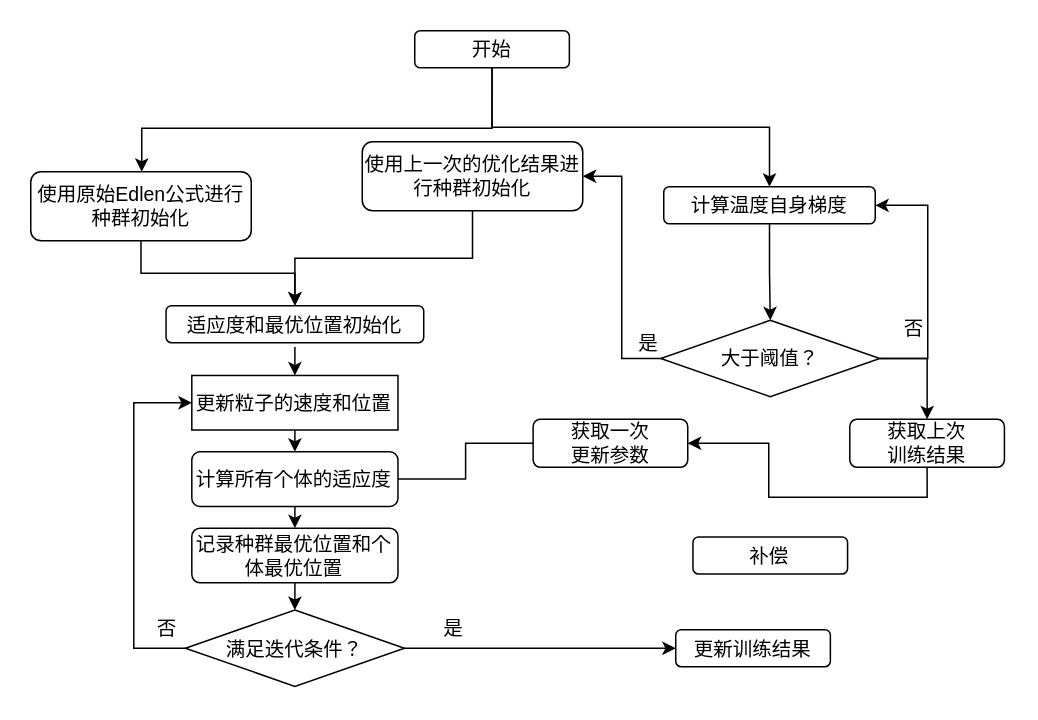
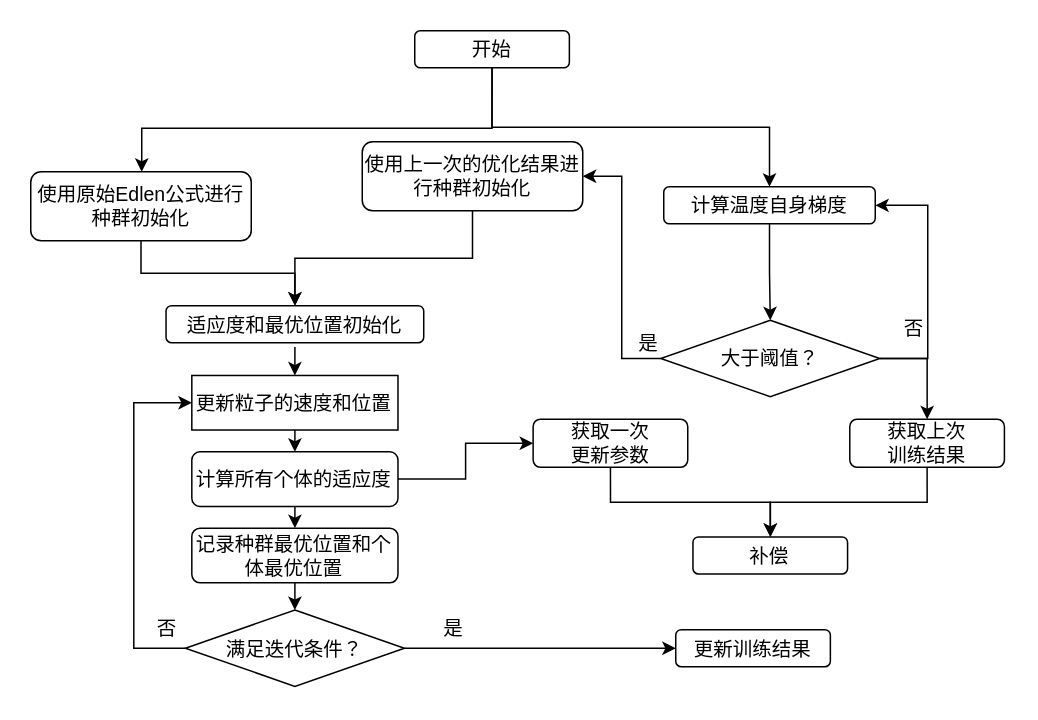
- <mxCell id="13" style="edgeStyle=orthogonalEdgeStyle;rounded=0;orthogonalLoop=1;jettySize=auto;html=1;exitX=1;exitY=0.5;exitDx=0;exitDy=0;entryX=0;entryY=0.5;entryDx=0;entryDy=0;endArrow=none;" edge="1" parent="1" source="14" target="31"><mxGeometry relative="1" as="geometry" /></mxCell>
+ <mxCell id="13" style="edgeStyle=orthogonalEdgeStyle;rounded=0;orthogonalLoop=1;jettySize=auto;html=1;exitX=1;exitY=0.5;exitDx=0;exitDy=0;entryX=0;entryY=0.5;entryDx=0;entryDy=0;" edge="1" parent="1" source="14" target="31"><mxGeometry relative="1" as="geometry" /></mxCell>
- <mxCell id="33" style="edgeStyle=orthogonalEdgeStyle;rounded=0;orthogonalLoop=1;jettySize=auto;html=1;exitX=0.5;exitY=1;exitDx=0;exitDy=0;" edge="1" parent="1" source="34" target="31"><mxGeometry relative="1" as="geometry" /></mxCell>
+ <mxCell id="33" style="edgeStyle=orthogonalEdgeStyle;rounded=0;orthogonalLoop=1;jettySize=auto;html=1;exitX=0.5;exitY=1;exitDx=0;exitDy=0;entryX=0.5;entryY=0;entryDx=0;entryDy=0;" edge="1" parent="1" source="34" target="32"><mxGeometry relative="1" as="geometry" /></mxCell>
+ <mxCell id="30" style="edgeStyle=orthogonalEdgeStyle;rounded=0;orthogonalLoop=1;jettySize=auto;html=1;exitX=0.5;exitY=1;exitDx=0;exitDy=0;" edge="1" parent="1" source="31" target="32"><mxGeometry relative="1" as="geometry" /></mxCell>
